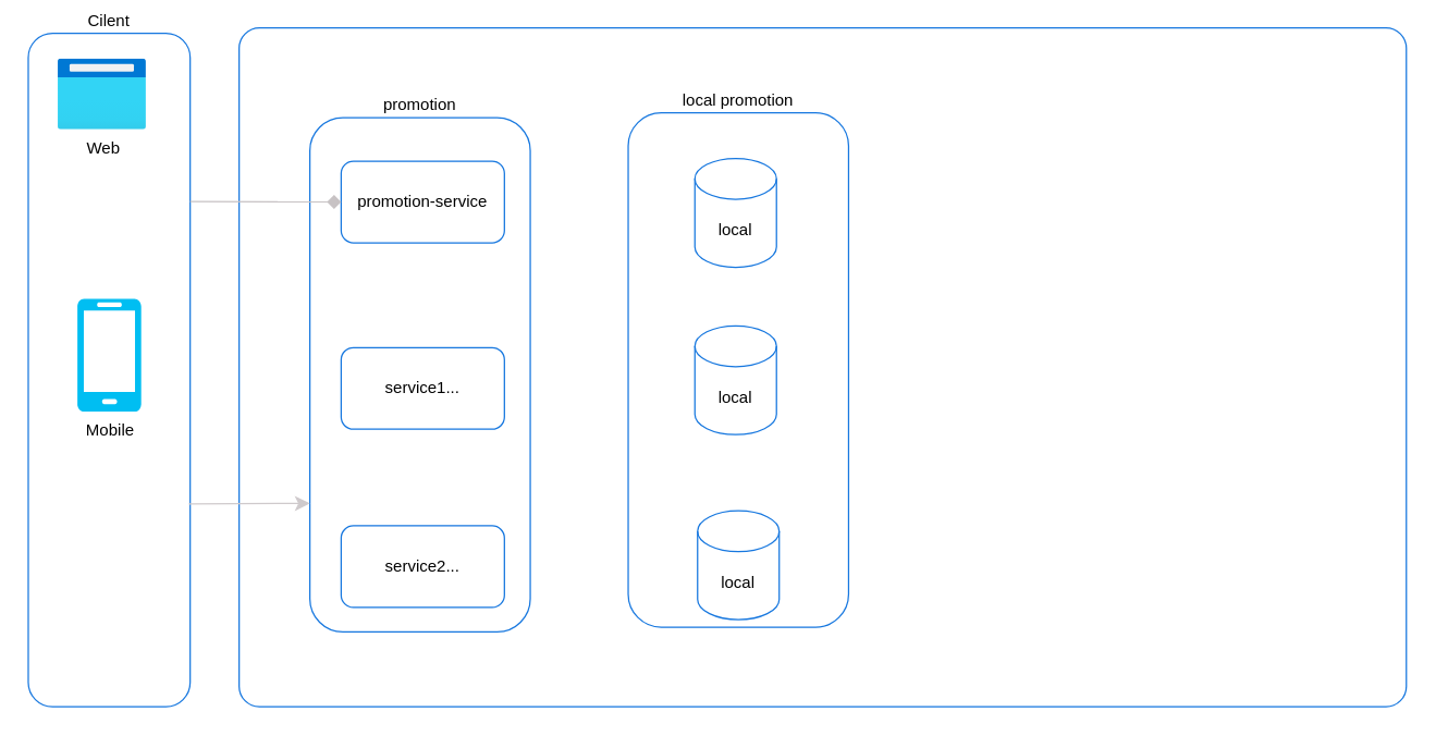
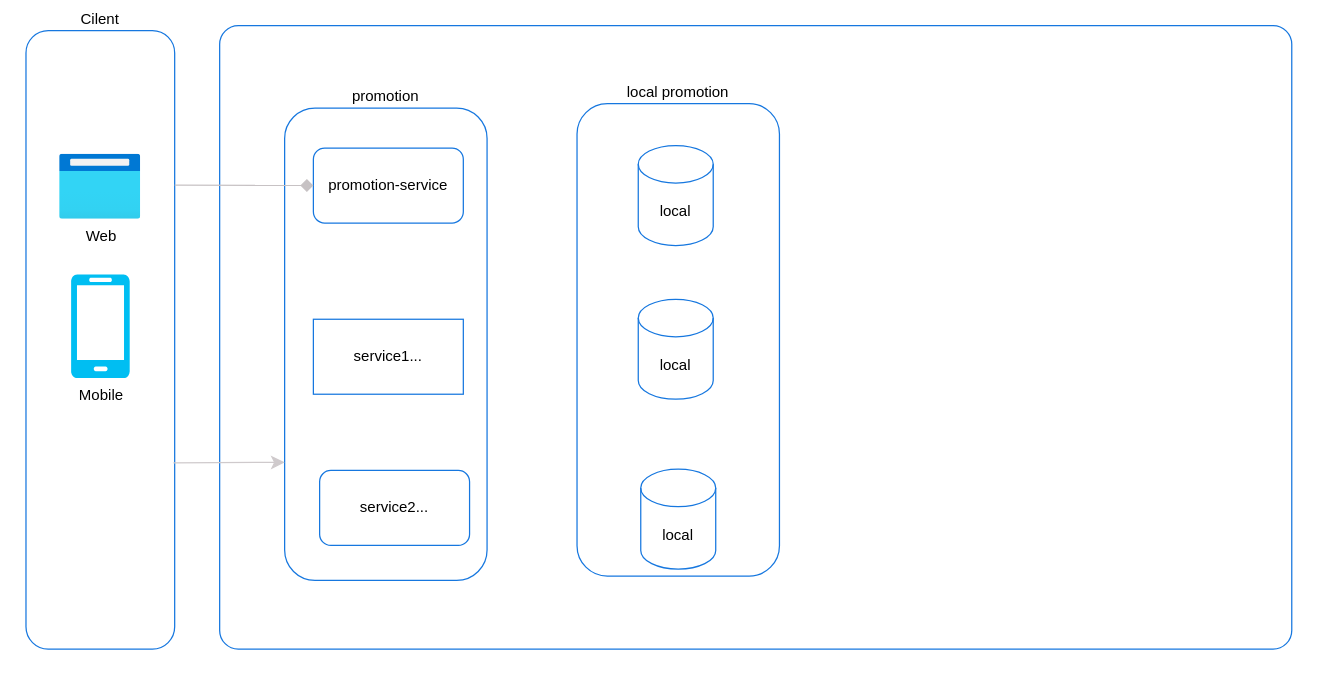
- <mxCell id="4" value="Web" style="image;aspect=fixed;html=1;points=[];align=center;fontSize=12;image=img/lib/azure2/general/Browser.svg;" parent="2" vertex="1"><mxGeometry x="22" y="19" width="65" height="52" as="geometry" /></mxCell>
+ <mxCell id="4" value="Web" style="image;aspect=fixed;html=1;points=[];align=center;fontSize=12;image=img/lib/azure2/general/Browser.svg;" parent="2" vertex="1"><mxGeometry x="27" y="99" width="65" height="52" as="geometry" /></mxCell>
- <mxCell id="10" value="service1..." style="rounded=1;whiteSpace=wrap;html=1;strokeColor=#1677df;" vertex="1" parent="1"><mxGeometry x="250" y="255" width="120" height="60" as="geometry" /></mxCell>
+ <mxCell id="10" value="service1..." style="whiteSpace=wrap;html=1;strokeColor=#1677df;rounded=0;" vertex="1" parent="1"><mxGeometry x="250" y="255" width="120" height="60" as="geometry" /></mxCell>
- <mxCell id="9" value="service2..." style="rounded=1;whiteSpace=wrap;html=1;strokeColor=#1677df;" vertex="1" parent="1"><mxGeometry x="250" y="386" width="120" height="60" as="geometry" /></mxCell>
+ <mxCell id="9" value="service2..." style="rounded=1;whiteSpace=wrap;html=1;strokeColor=#1677df;" vertex="1" parent="1"><mxGeometry x="255" y="376" width="120" height="60" as="geometry" /></mxCell>
